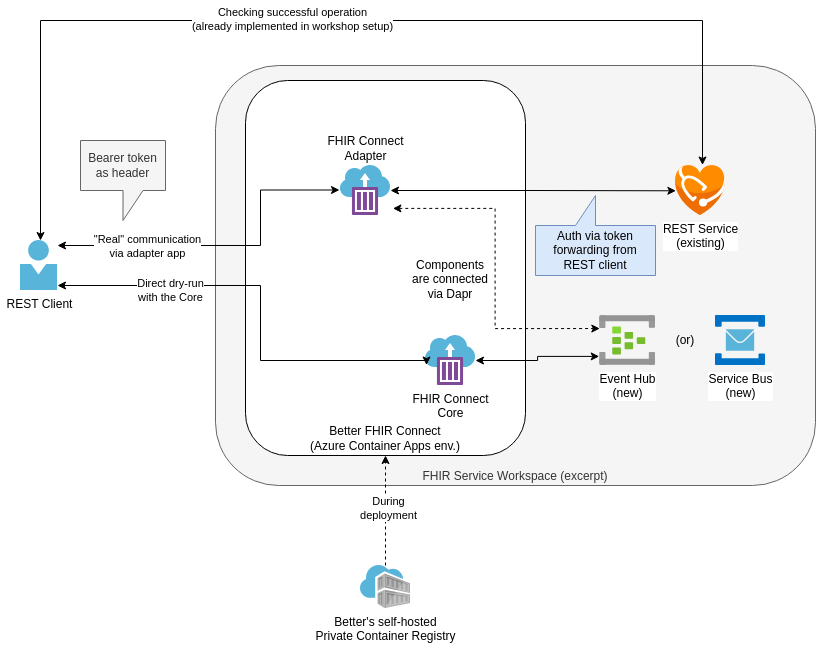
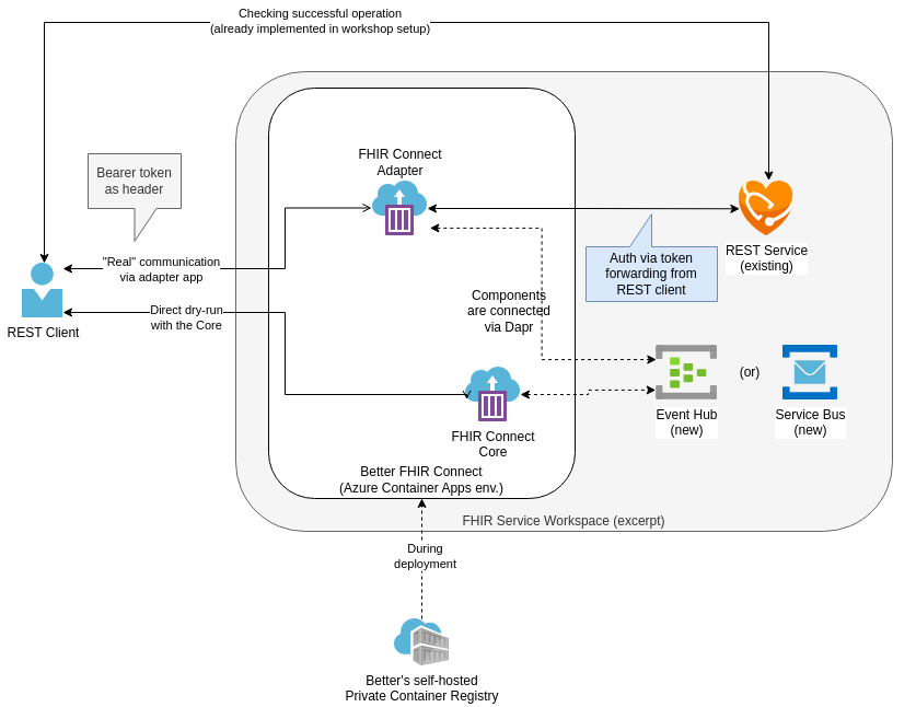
- <mxCell id="9" style="edgeStyle=orthogonalEdgeStyle;rounded=0;orthogonalLoop=1;jettySize=auto;html=1;entryX=-0.02;entryY=0.49;entryDx=0;entryDy=0;entryPerimeter=0;startArrow=classic;startFill=1;" parent="1" source="13" target="16" edge="1"><mxGeometry relative="1" as="geometry"><Array as="points"><mxPoint x="260" y="245" /><mxPoint x="260" y="190" /></Array></mxGeometry></mxCell>
+ <mxCell id="9" style="edgeStyle=orthogonalEdgeStyle;rounded=0;orthogonalLoop=1;jettySize=auto;html=1;entryX=-0.02;entryY=0.49;entryDx=0;entryDy=0;entryPerimeter=0;startArrow=classic;startFill=1;endArrow=open;" parent="1" source="13" target="16" edge="1"><mxGeometry relative="1" as="geometry"><Array as="points"><mxPoint x="260" y="245" /><mxPoint x="260" y="190" /></Array></mxGeometry></mxCell>
- <mxCell id="25" value="Components are connected via Dapr" style="text;html=1;strokeColor=none;fillColor=none;align=center;verticalAlign=middle;whiteSpace=wrap;rounded=0;" parent="1" vertex="1"><mxGeometry x="405" y="253" width="90" height="52" as="geometry" /></mxCell>
+ <mxCell id="25" value="Components are connected via Dapr" style="text;html=1;strokeColor=none;fillColor=none;align=center;verticalAlign=middle;whiteSpace=wrap;rounded=0;" parent="1" vertex="1"><mxGeometry x="420" y="258" width="90" height="52" as="geometry" /></mxCell>
- <mxCell id="5" style="edgeStyle=orthogonalEdgeStyle;rounded=0;orthogonalLoop=1;jettySize=auto;html=1;entryX=-0.009;entryY=0.818;entryDx=0;entryDy=0;entryPerimeter=0;startArrow=classic;startFill=1;strokeColor=default;dashed=0;" parent="1" source="6" target="22" edge="1"><mxGeometry relative="1" as="geometry" /></mxCell>
+ <mxCell id="5" style="edgeStyle=orthogonalEdgeStyle;rounded=0;orthogonalLoop=1;jettySize=auto;html=1;entryX=-0.009;entryY=0.818;entryDx=0;entryDy=0;entryPerimeter=0;startArrow=classic;startFill=1;strokeColor=default;dashed=1;" parent="1" source="6" target="22" edge="1"><mxGeometry relative="1" as="geometry" /></mxCell>
- <mxCell id="7" style="edgeStyle=orthogonalEdgeStyle;rounded=0;orthogonalLoop=1;jettySize=auto;html=1;entryX=0.02;entryY=0.59;entryDx=0;entryDy=0;entryPerimeter=0;startArrow=classic;startFill=1;" parent="1" source="13" target="6" edge="1"><mxGeometry relative="1" as="geometry"><Array as="points"><mxPoint x="260" y="285" /><mxPoint x="260" y="360" /></Array></mxGeometry></mxCell>
+ <mxCell id="7" style="edgeStyle=orthogonalEdgeStyle;rounded=0;orthogonalLoop=1;jettySize=auto;html=1;entryX=0.02;entryY=0.59;entryDx=0;entryDy=0;entryPerimeter=0;startArrow=classic;startFill=1;endArrow=open;" parent="1" source="13" target="6" edge="1"><mxGeometry relative="1" as="geometry"><Array as="points"><mxPoint x="260" y="285" /><mxPoint x="260" y="360" /></Array></mxGeometry></mxCell>
